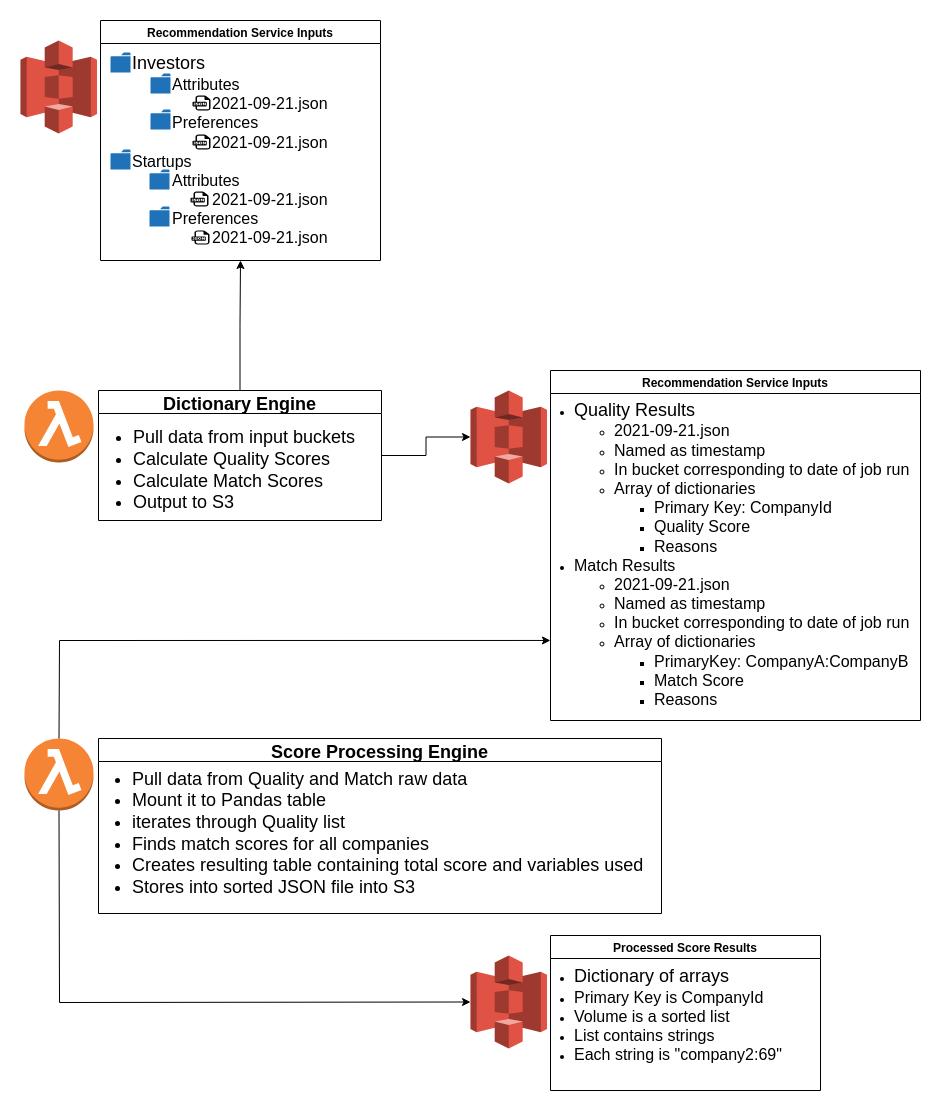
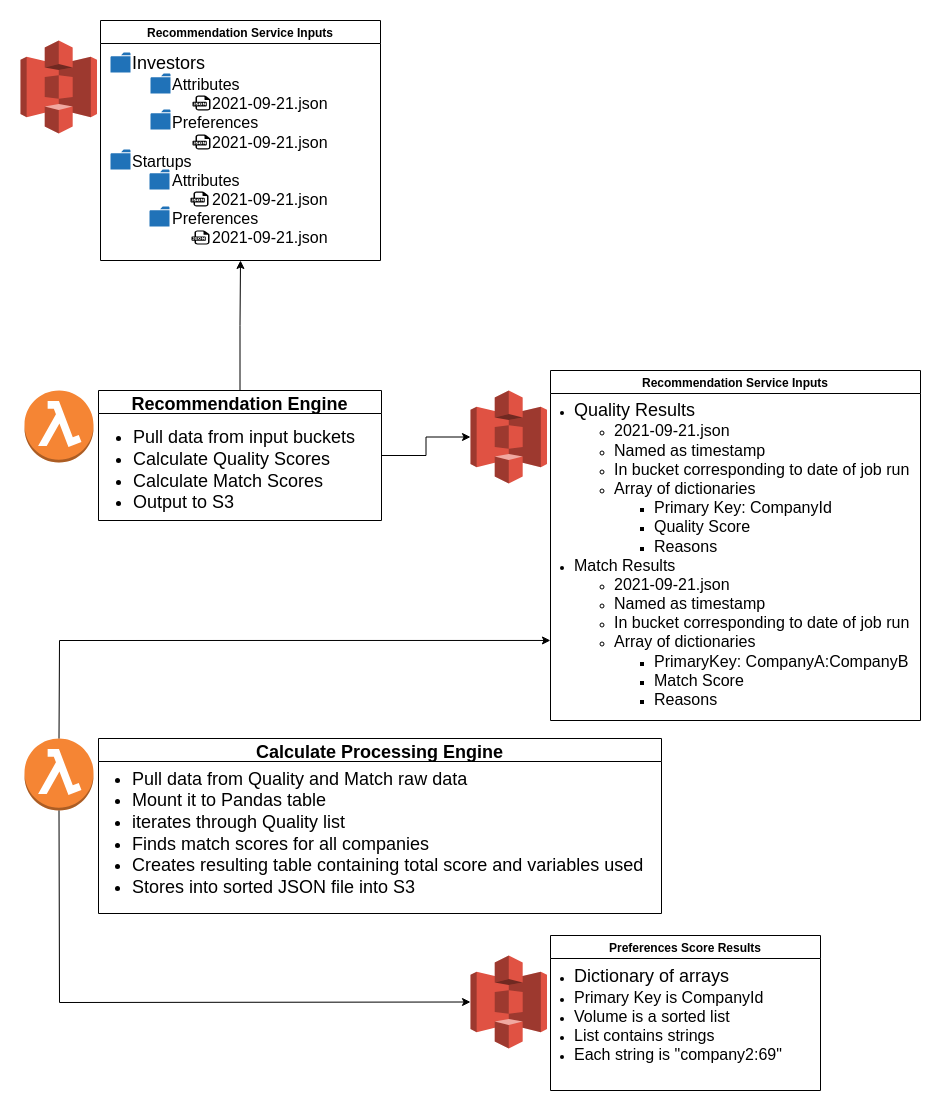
- <mxCell id="18" value="Dictionary Engine" style="swimlane;fontSize=18;" vertex="1" parent="1"><mxGeometry x="98" y="390" width="283" height="130" as="geometry" /></mxCell>
+ <mxCell id="18" value="Recommendation Engine" style="swimlane;fontSize=18;" vertex="1" parent="1"><mxGeometry x="98" y="390" width="283" height="130" as="geometry" /></mxCell>
- <mxCell id="24" value="Score Processing Engine" style="swimlane;fontSize=18;" vertex="1" parent="1"><mxGeometry x="98" y="738" width="563" height="175" as="geometry" /></mxCell>
+ <mxCell id="24" value="Calculate Processing Engine" style="swimlane;fontSize=18;" vertex="1" parent="1"><mxGeometry x="98" y="738" width="563" height="175" as="geometry" /></mxCell>
- <mxCell id="28" value="Processed Score Results" style="swimlane;" vertex="1" parent="1"><mxGeometry x="550" y="935" width="270" height="155" as="geometry" /></mxCell>
+ <mxCell id="28" value="Preferences Score Results" style="swimlane;" vertex="1" parent="1"><mxGeometry x="550" y="935" width="270" height="155" as="geometry" /></mxCell>
